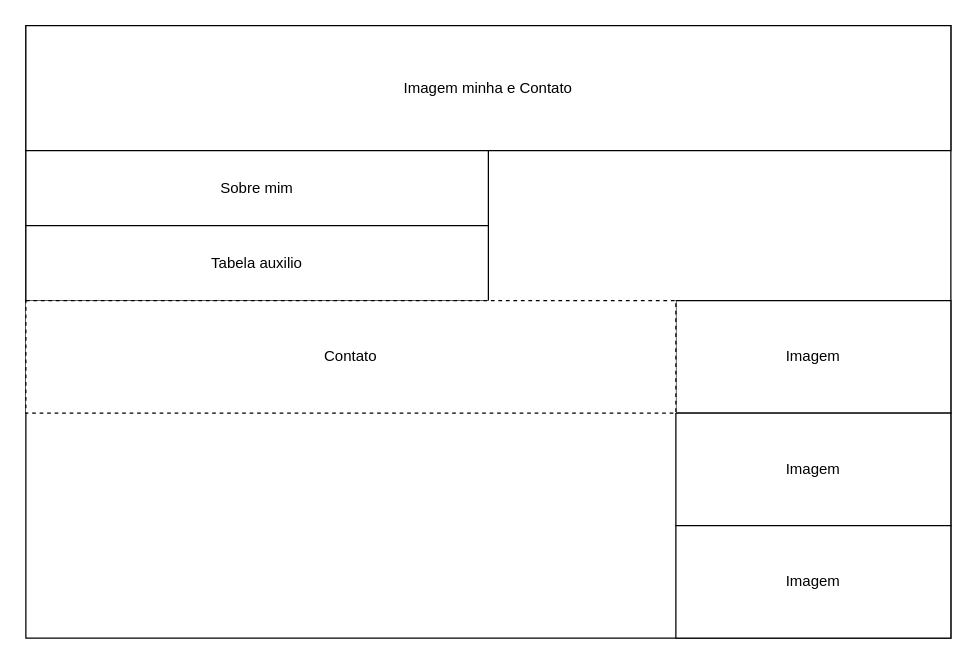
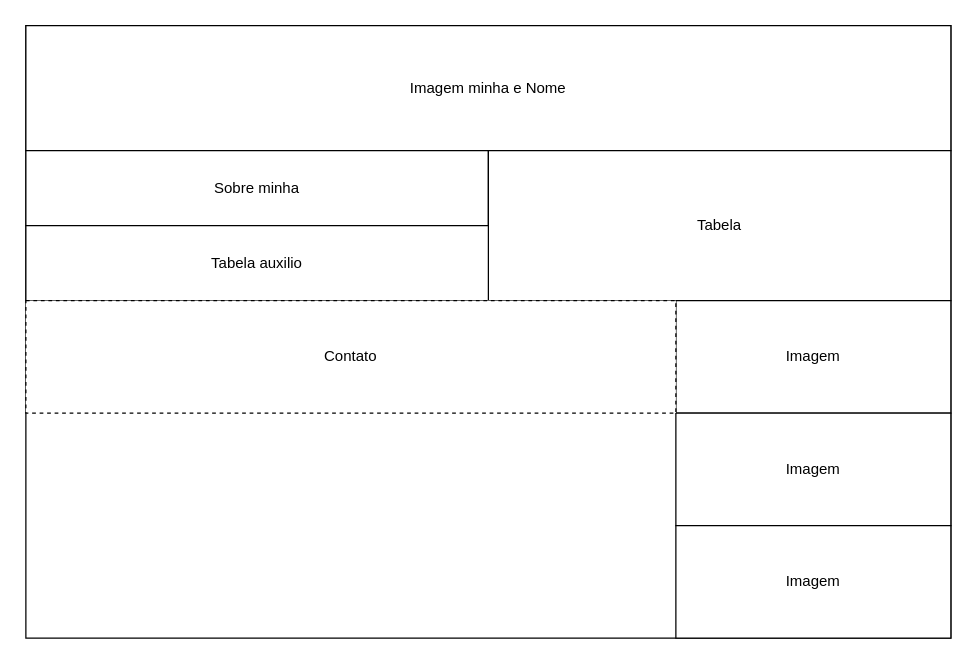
- <mxCell id="3" value="Imagem minha e Contato" style="rounded=0;whiteSpace=wrap;html=1;" vertex="1" parent="1"><mxGeometry x="20" y="20" width="740" height="100" as="geometry" /></mxCell>
+ <mxCell id="3" value="Imagem minha e Nome" style="rounded=0;whiteSpace=wrap;html=1;" vertex="1" parent="1"><mxGeometry x="20" y="20" width="740" height="100" as="geometry" /></mxCell>
- <mxCell id="4" value="Sobre mim" style="rounded=0;whiteSpace=wrap;html=1;" vertex="1" parent="1"><mxGeometry x="20" y="120" width="370" height="60" as="geometry" /></mxCell>
+ <mxCell id="4" value="Sobre minha" style="rounded=0;whiteSpace=wrap;html=1;" vertex="1" parent="1"><mxGeometry x="20" y="120" width="370" height="60" as="geometry" /></mxCell>
+ <mxCell id="5" value="Tabela" style="rounded=0;whiteSpace=wrap;html=1;" vertex="1" parent="1"><mxGeometry x="390" y="120" width="370" height="120" as="geometry" /></mxCell>
